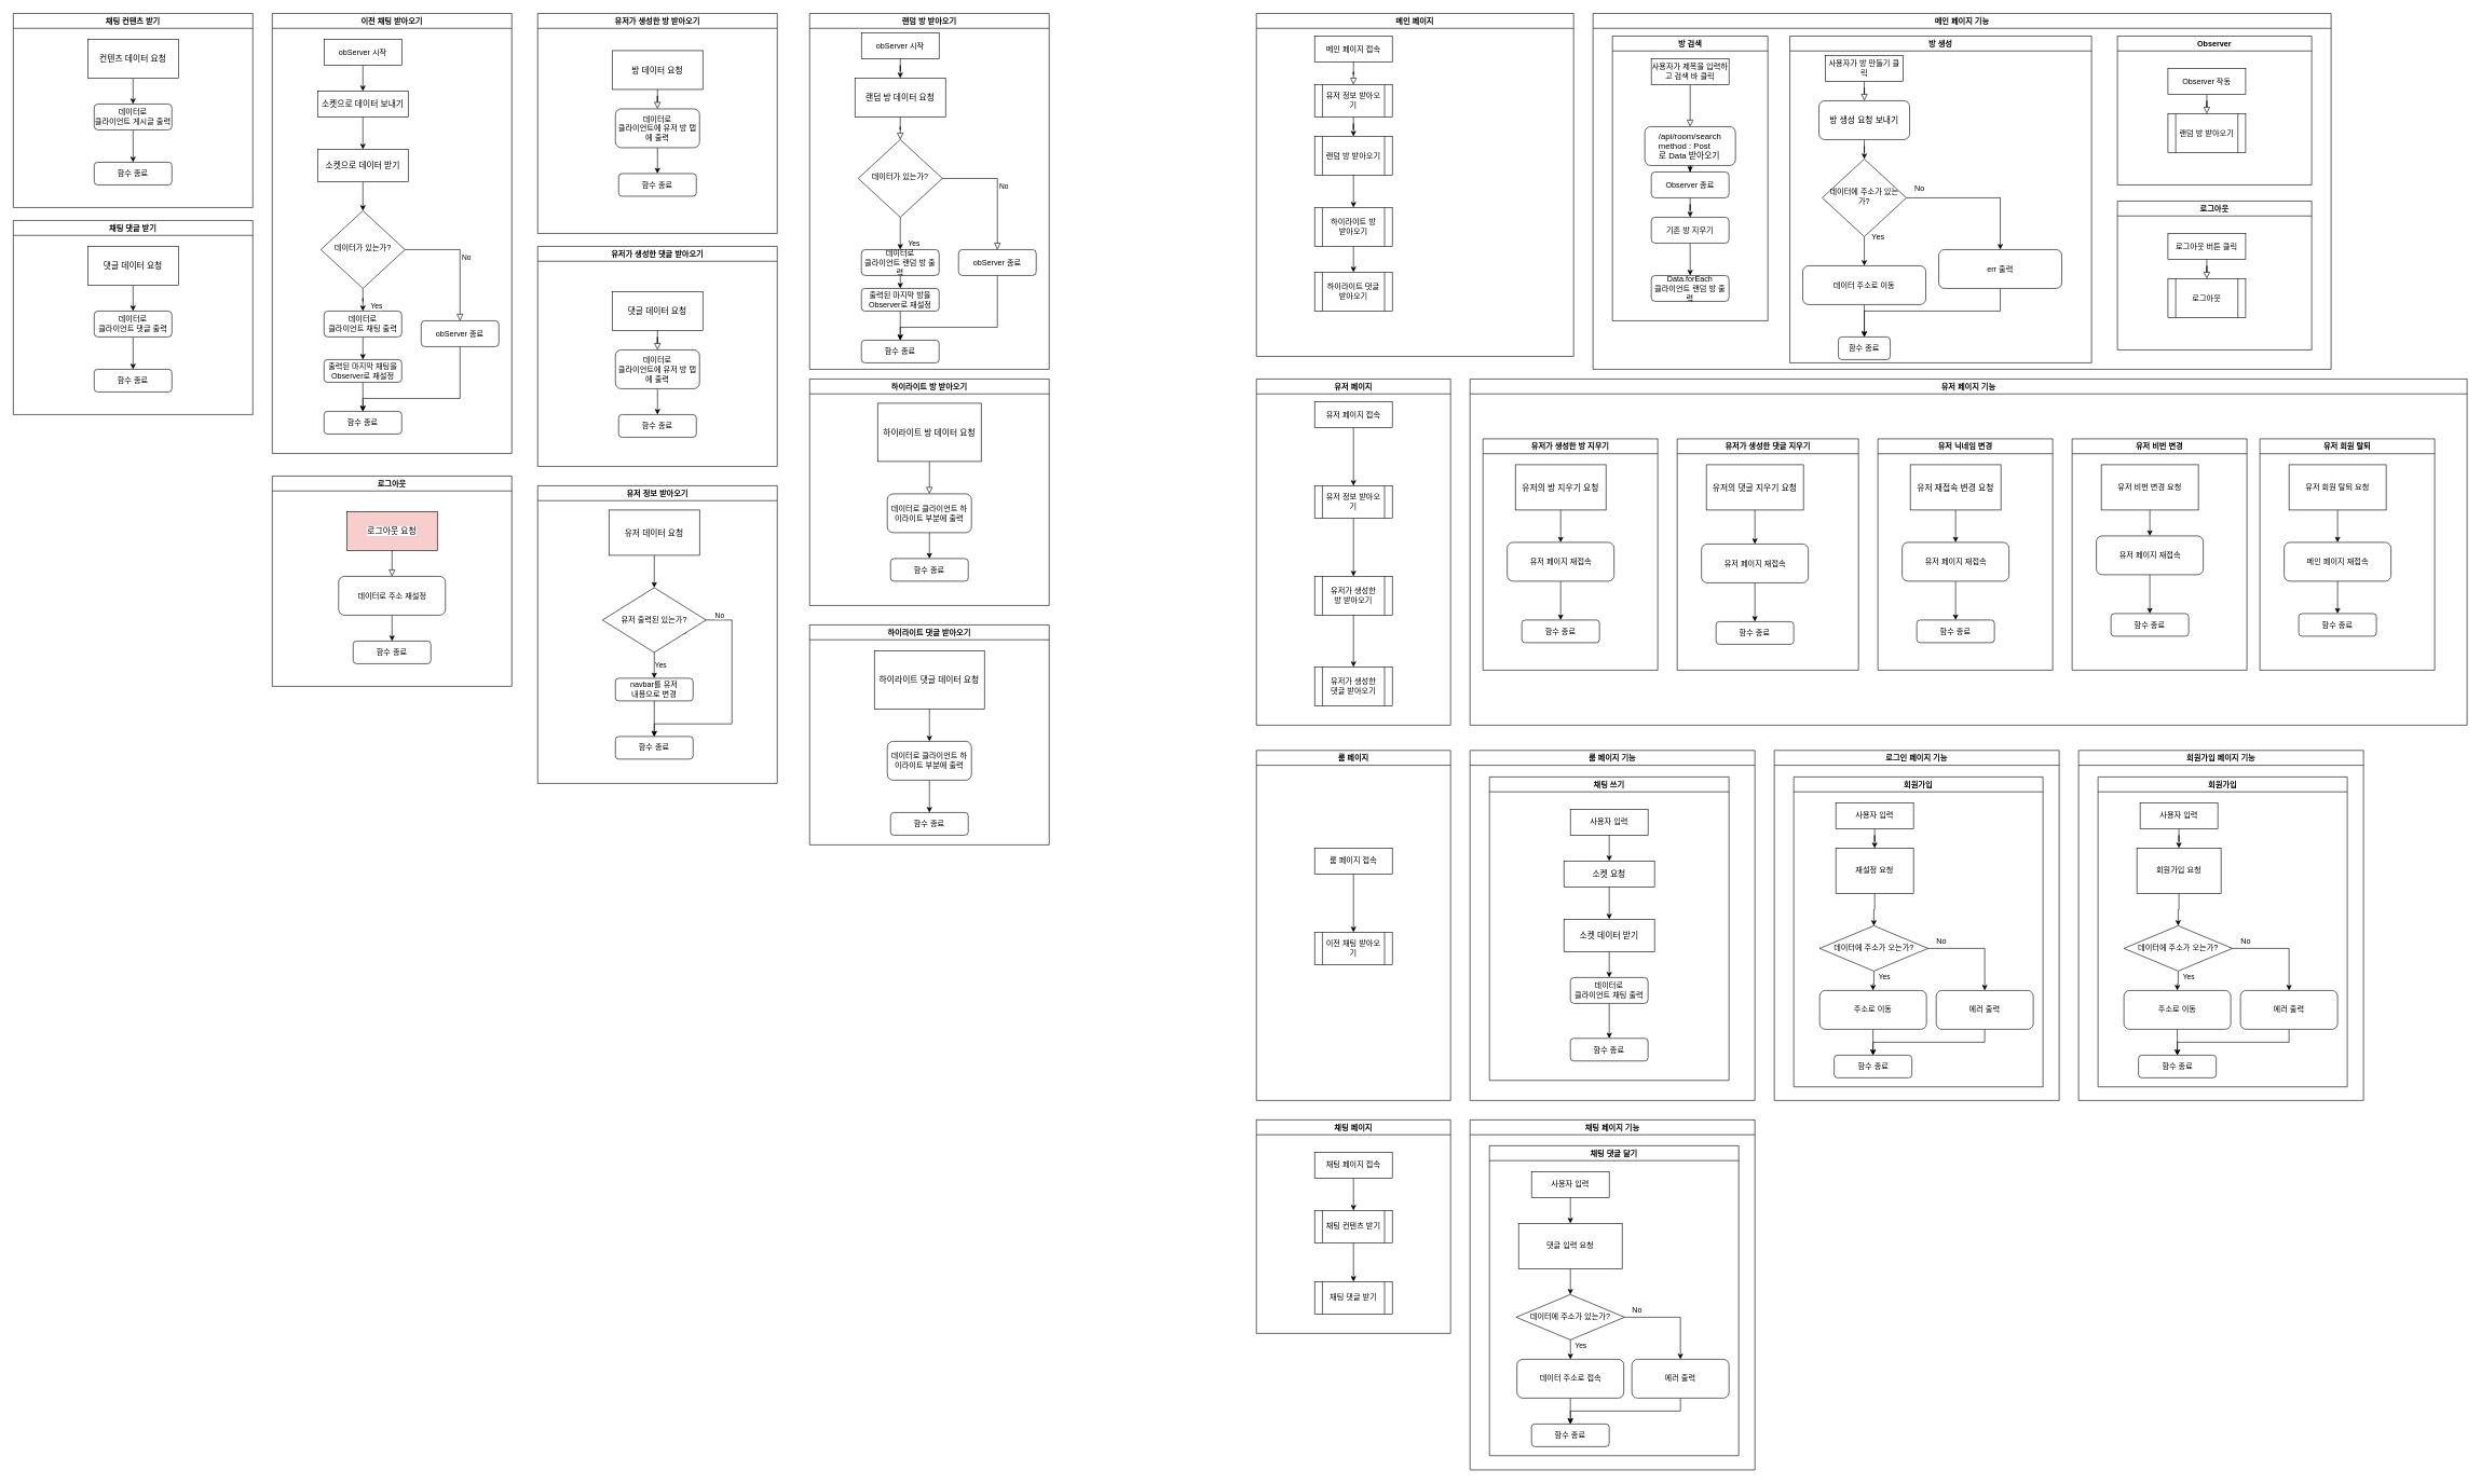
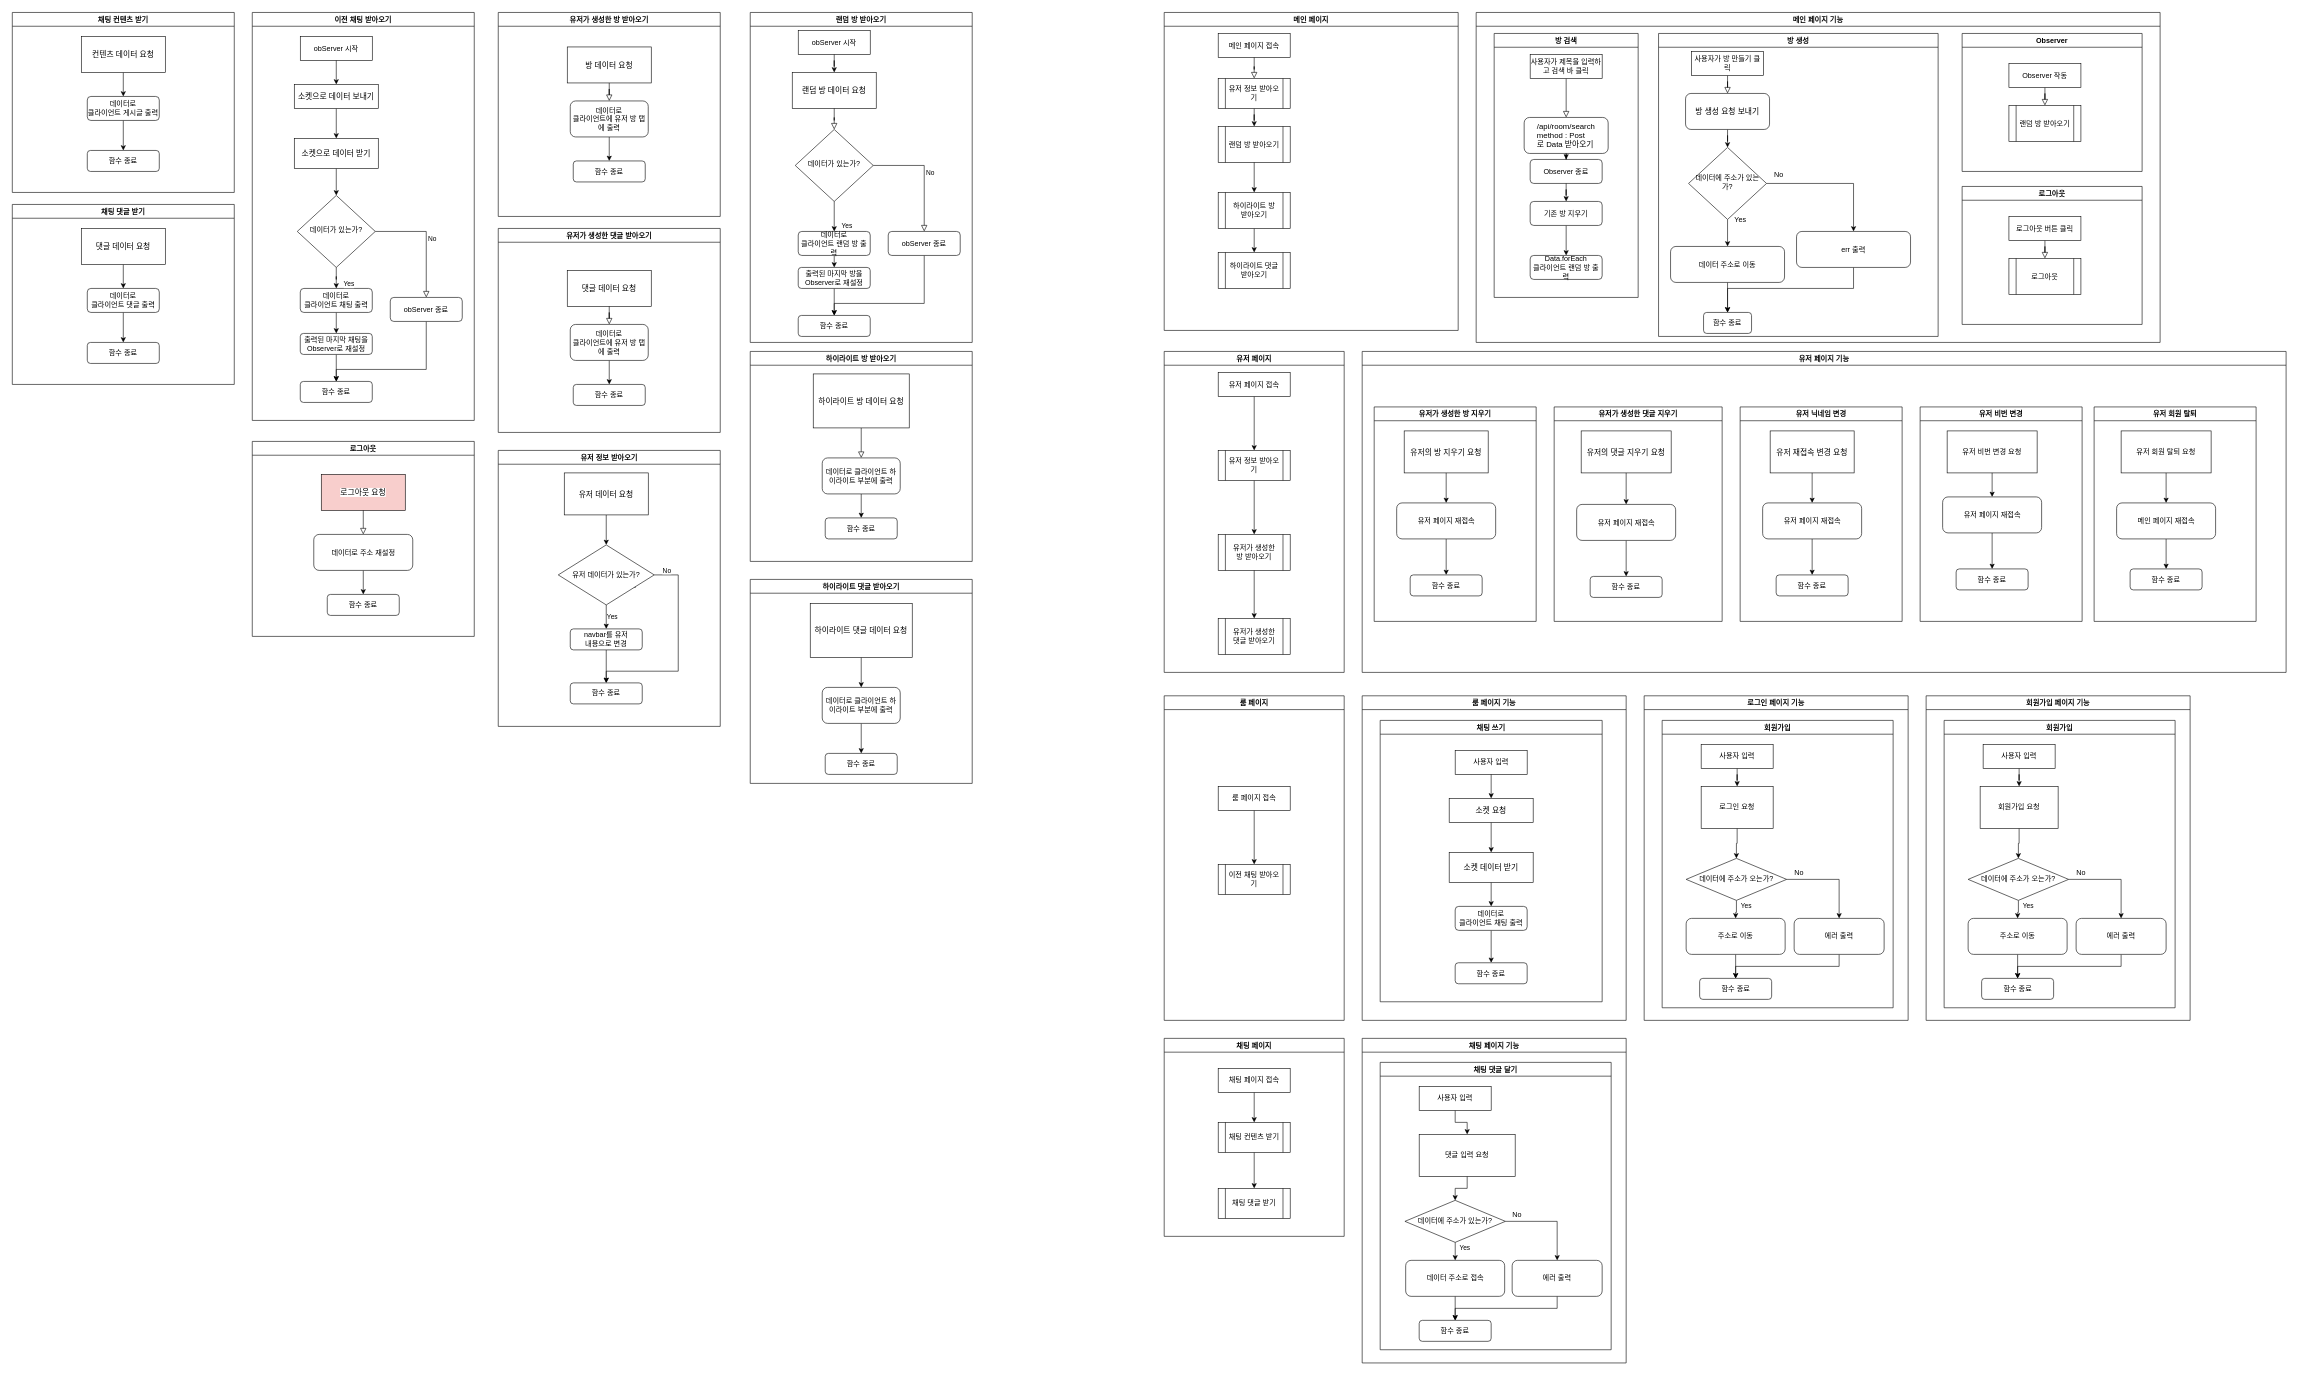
- <mxCell id="103" value="유저 출력된 있는가?" style="rhombus;whiteSpace=wrap;html=1;" parent="94" vertex="1"><mxGeometry x="100" y="157.5" width="160" height="100" as="geometry" /></mxCell>
+ <mxCell id="103" value="유저 데이터가 있는가?" style="rhombus;whiteSpace=wrap;html=1;" parent="94" vertex="1"><mxGeometry x="100" y="157.5" width="160" height="100" as="geometry" /></mxCell>
- <mxCell id="180" value="재설정 요청" style="whiteSpace=wrap;html=1;fontSize=12;glass=0;strokeWidth=1;shadow=0;" parent="176" vertex="1"><mxGeometry x="65" y="110" width="120" height="70" as="geometry" /></mxCell>
+ <mxCell id="180" value="로그인 요청" style="whiteSpace=wrap;html=1;fontSize=12;glass=0;strokeWidth=1;shadow=0;" parent="176" vertex="1"><mxGeometry x="65" y="110" width="120" height="70" as="geometry" /></mxCell>
- <mxCell id="228" value="댓글 입력 요청" style="whiteSpace=wrap;html=1;fontSize=12;glass=0;strokeWidth=1;shadow=0;" parent="224" vertex="1"><mxGeometry x="45" y="120" width="160" height="70" as="geometry" /></mxCell>
+ <mxCell id="228" value="댓글 입력 요청" style="whiteSpace=wrap;html=1;fontSize=12;glass=0;strokeWidth=1;shadow=0;" parent="224" vertex="1"><mxGeometry x="65" y="120" width="160" height="70" as="geometry" /></mxCell>
